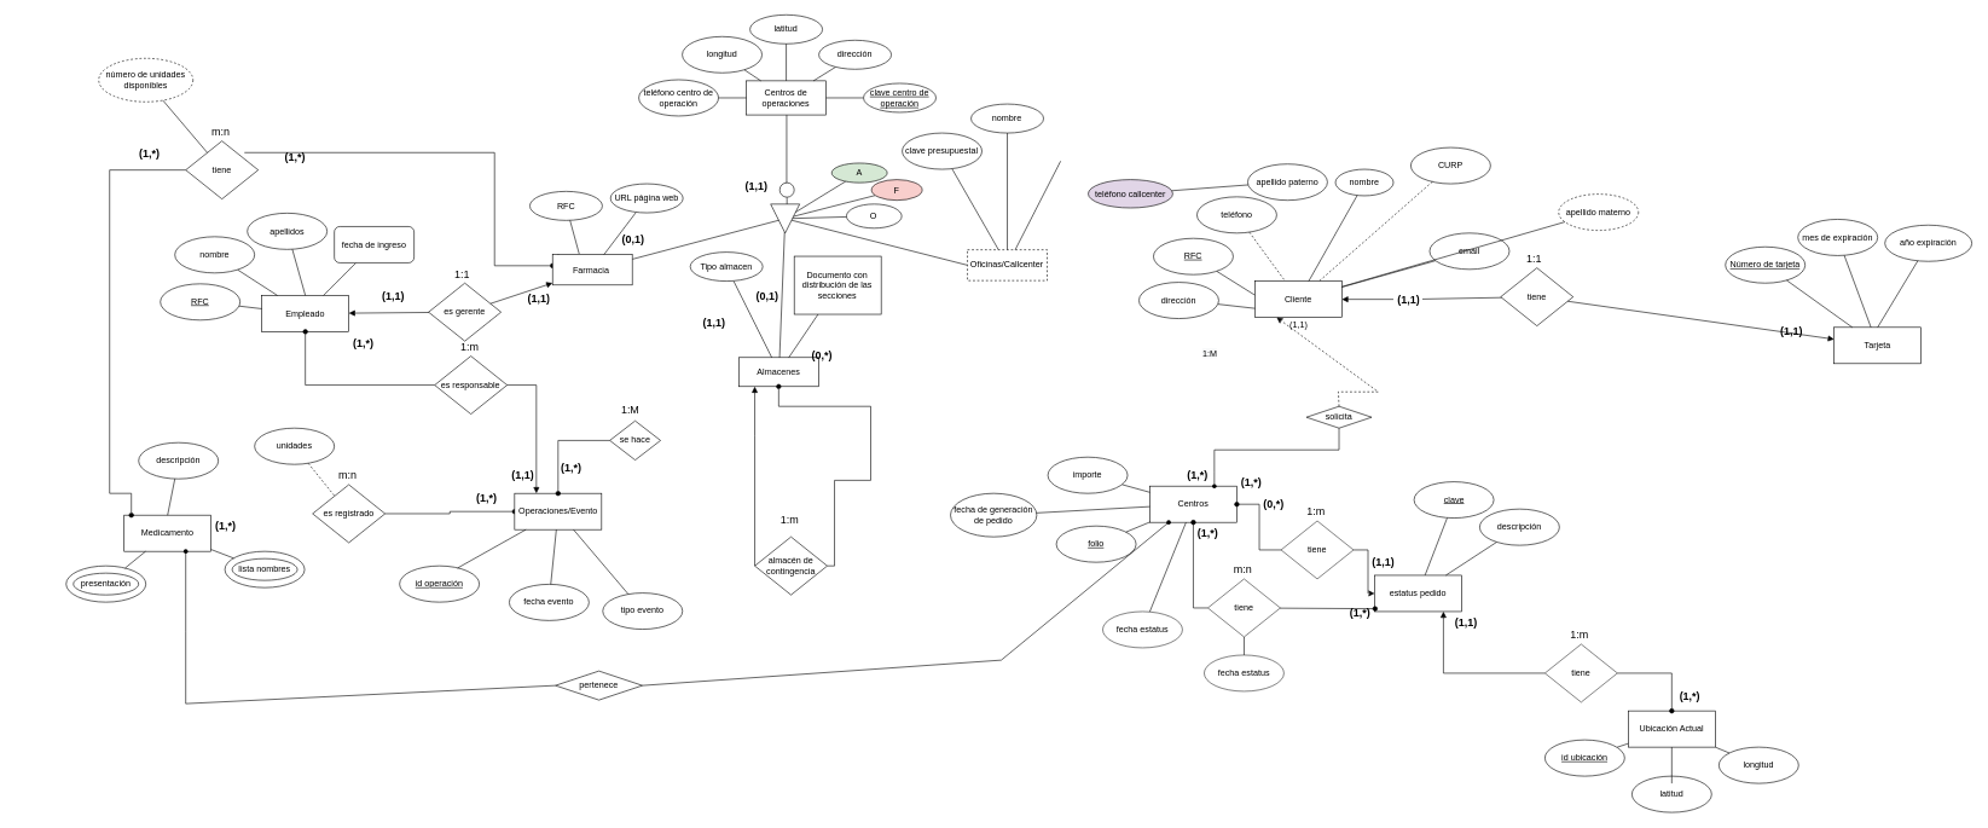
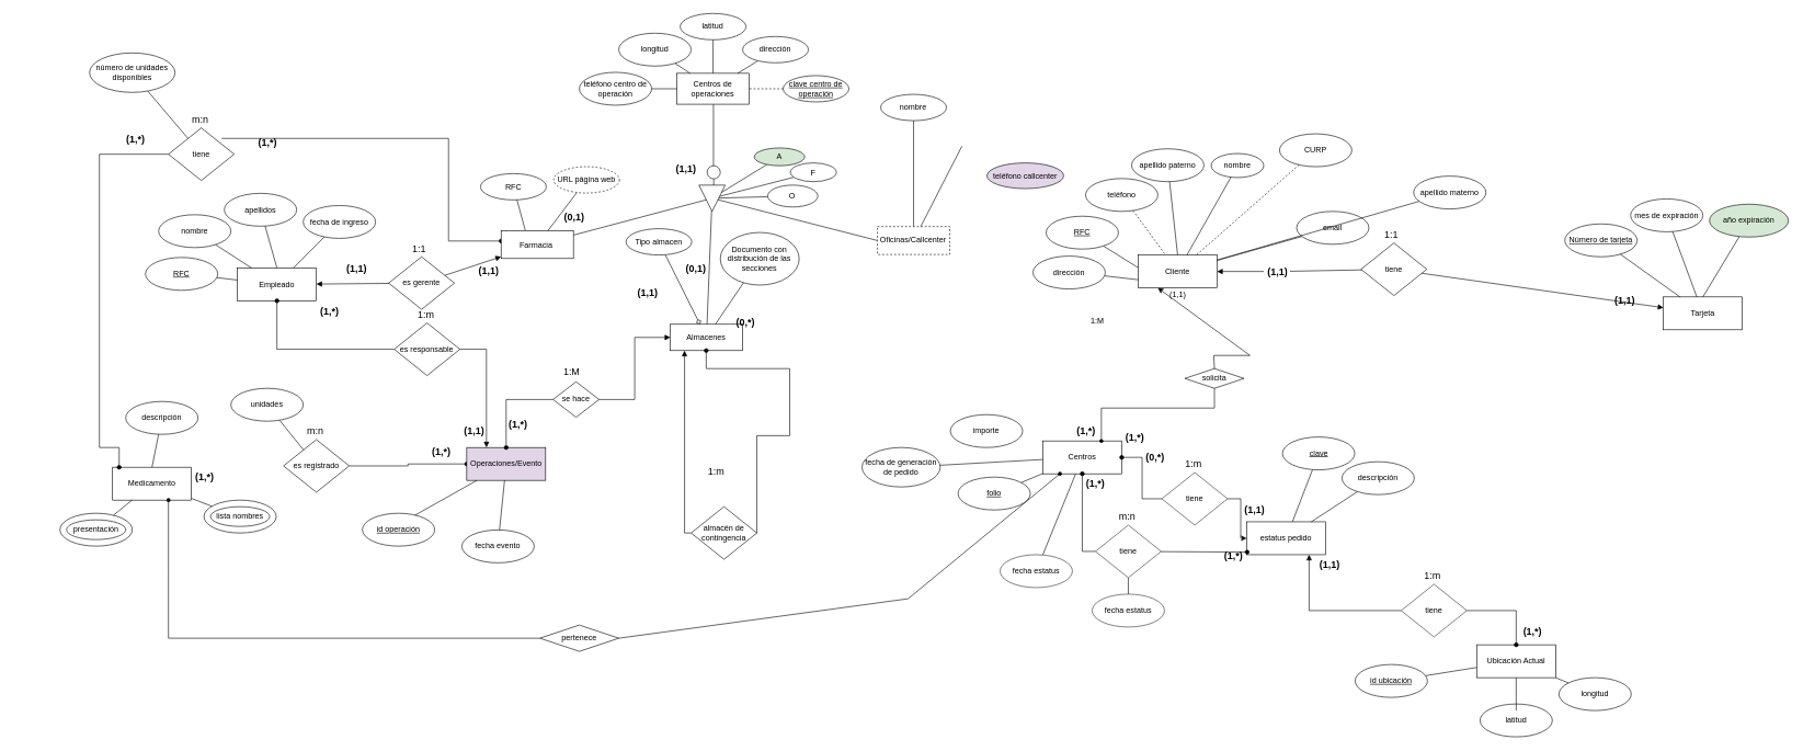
- <mxCell id="165" value="número de unidades disponibles" style="ellipse;whiteSpace=wrap;html=1;align=center;dashed=1;" parent="1" vertex="1"><mxGeometry x="135" y="80" width="130" height="60" as="geometry" /></mxCell>
+ <mxCell id="165" value="número de unidades disponibles" style="ellipse;whiteSpace=wrap;html=1;align=center;" parent="1" vertex="1"><mxGeometry x="135" y="80" width="130" height="60" as="geometry" /></mxCell>
- <mxCell id="209" style="edgeStyle=none;rounded=0;orthogonalLoop=1;jettySize=auto;html=1;startArrow=none;startFill=0;endArrow=none;endFill=0;fontSize=12;" parent="1" source="210" target="208" edge="1"><mxGeometry x="228.4" y="-12" as="geometry"><mxPoint x="1088.4" y="128" as="sourcePoint" /></mxGeometry></mxCell>
+ <mxCell id="209" style="edgeStyle=none;rounded=0;orthogonalLoop=1;jettySize=auto;html=1;startArrow=none;startFill=0;endArrow=none;endFill=0;fontSize=12;dashed=1;" parent="1" source="210" target="208" edge="1"><mxGeometry x="228.4" y="-12" as="geometry"><mxPoint x="1088.4" y="128" as="sourcePoint" /></mxGeometry></mxCell>
- <mxCell id="130" value="clave presupuestal" style="ellipse;whiteSpace=wrap;html=1;align=center;" parent="129" vertex="1"><mxGeometry width="110" height="50" as="geometry" /></mxCell>
- <mxCell id="150" style="edgeStyle=none;rounded=0;orthogonalLoop=1;jettySize=auto;html=1;startArrow=none;startFill=0;endArrow=none;endFill=0;" parent="83" source="144" target="135" edge="1"><mxGeometry relative="1" as="geometry" /></mxCell>
+ <mxCell id="150" style="edgeStyle=none;rounded=0;orthogonalLoop=1;jettySize=auto;html=1;entryX=0.5;entryY=0;entryDx=0;entryDy=0;startArrow=none;startFill=0;endArrow=none;endFill=0;" parent="83" source="144" target="85" edge="1"><mxGeometry relative="1" as="geometry" /></mxCell>
- <mxCell id="117" value="F" style="ellipse;whiteSpace=wrap;html=1;align=center;fillColor=#f8cecc;" parent="99" vertex="1"><mxGeometry x="380.0" y="104.25" width="70" height="28.5" as="geometry" /></mxCell>
+ <mxCell id="117" value="F" style="ellipse;whiteSpace=wrap;html=1;align=center;" parent="99" vertex="1"><mxGeometry x="380.0" y="104.25" width="70" height="28.5" as="geometry" /></mxCell>
- <mxCell id="122" value="URL página web" style="ellipse;whiteSpace=wrap;html=1;align=center;" parent="99" vertex="1"><mxGeometry x="20" y="110" width="100" height="40" as="geometry" /></mxCell>
+ <mxCell id="122" value="URL página web" style="ellipse;whiteSpace=wrap;html=1;align=center;dashed=1;" parent="99" vertex="1"><mxGeometry x="20" y="110" width="100" height="40" as="geometry" /></mxCell>
- <mxCell id="121" style="edgeStyle=none;rounded=0;orthogonalLoop=1;jettySize=auto;html=1;startArrow=none;startFill=0;endArrow=none;endFill=0;" parent="99" source="130" target="118" edge="1"><mxGeometry x="632.4" y="159.37" as="geometry"><mxPoint x="677.4" y="189.37" as="targetPoint" /></mxGeometry></mxCell>
- <mxCell id="256" value="apellido materno" style="ellipse;whiteSpace=wrap;html=1;align=center;dashed=1;" parent="1" vertex="1"><mxGeometry x="2149" y="267.25" width="110" height="50" as="geometry" /></mxCell>
+ <mxCell id="256" value="apellido materno" style="ellipse;whiteSpace=wrap;html=1;align=center;" parent="1" vertex="1"><mxGeometry x="2149" y="267.25" width="110" height="50" as="geometry" /></mxCell>
- <mxCell id="158" value="año expiración" style="ellipse;whiteSpace=wrap;html=1;align=center;" parent="157" vertex="1"><mxGeometry width="120" height="50" as="geometry" /></mxCell>
+ <mxCell id="158" value="año expiración" style="ellipse;whiteSpace=wrap;html=1;align=center;fillColor=#d5e8d4;" parent="157" vertex="1"><mxGeometry width="120" height="50" as="geometry" /></mxCell>
- <mxCell id="17" value="fecha de ingreso" style="whiteSpace=wrap;html=1;align=center;rounded=1;" parent="3" vertex="1"><mxGeometry x="220" y="11" width="110" height="50" as="geometry" /></mxCell>
+ <mxCell id="17" value="fecha de ingreso" style="ellipse;whiteSpace=wrap;html=1;align=center;" parent="3" vertex="1"><mxGeometry x="220" y="11" width="110" height="50" as="geometry" /></mxCell>
- <mxCell id="123" value="Documento con distribución de las secciones" style="whiteSpace=wrap;html=1;align=center;rounded=0;" parent="99" vertex="1"><mxGeometry x="273.4" y="210" width="120" height="80" as="geometry" /></mxCell>
+ <mxCell id="123" value="Documento con distribución de las secciones" style="ellipse;whiteSpace=wrap;html=1;align=center;" parent="99" vertex="1"><mxGeometry x="273.4" y="210" width="120" height="80" as="geometry" /></mxCell>
- <mxCell id="77" style="edgeStyle=none;rounded=0;orthogonalLoop=1;jettySize=auto;html=1;startArrow=none;startFill=0;endArrow=none;endFill=0;fontSize=12;" parent="1" source="126" target="74" edge="1"><mxGeometry x="119.1" y="403.12" as="geometry"><mxPoint x="934.1" y="578.12" as="targetPoint" /></mxGeometry></mxCell>
+ <mxCell id="77" style="edgeStyle=none;rounded=0;orthogonalLoop=1;jettySize=auto;html=1;startArrow=none;startFill=0;endArrow=diamond;endFill=0;fontSize=12;" parent="1" source="126" target="74" edge="1"><mxGeometry x="119.1" y="403.12" as="geometry"><mxPoint x="934.1" y="578.12" as="targetPoint" /></mxGeometry></mxCell>
- <mxCell id="255" style="rounded=0;orthogonalLoop=1;jettySize=auto;html=1;exitX=0.5;exitY=0;exitDx=0;exitDy=0;entryX=0.25;entryY=1;entryDx=0;entryDy=0;dashed=1;" edge="1" source="71" parent="1" target="85"><mxGeometry relative="1" as="geometry"><mxPoint x="1910" y="540" as="targetPoint" /><Array as="points"><mxPoint x="1845" y="540" /><mxPoint x="1900" y="540" /></Array></mxGeometry></mxCell>
+ <mxCell id="255" style="rounded=0;orthogonalLoop=1;jettySize=auto;html=1;exitX=0.5;exitY=0;exitDx=0;exitDy=0;entryX=0.25;entryY=1;entryDx=0;entryDy=0;" edge="1" source="71" parent="1" target="85"><mxGeometry relative="1" as="geometry"><mxPoint x="1910" y="540" as="targetPoint" /><Array as="points"><mxPoint x="1845" y="540" /><mxPoint x="1900" y="540" /></Array></mxGeometry></mxCell>
+ <mxCell id="235" style="edgeStyle=orthogonalEdgeStyle;rounded=0;orthogonalLoop=1;jettySize=auto;html=1;startArrow=none;startFill=0;endArrow=block;endFill=1;entryX=0;entryY=0.5;entryDx=0;entryDy=0;" parent="1" source="172" target="74" edge="1"><mxGeometry x="60" y="460.62" as="geometry"><mxPoint x="780" y="620.62" as="targetPoint" /></mxGeometry></mxCell>
- <mxCell id="182" style="edgeStyle=none;rounded=0;orthogonalLoop=1;jettySize=auto;html=1;startArrow=none;startFill=0;endArrow=none;endFill=0;dashed=1;" parent="1" source="181" target="177" edge="1"><mxGeometry x="-320" y="570" as="geometry"><mxPoint x="405" y="700" as="targetPoint" /></mxGeometry></mxCell>
+ <mxCell id="182" style="edgeStyle=none;rounded=0;orthogonalLoop=1;jettySize=auto;html=1;startArrow=none;startFill=0;endArrow=none;endFill=0;" parent="1" source="181" target="177" edge="1"><mxGeometry x="-320" y="570" as="geometry"><mxPoint x="405" y="700" as="targetPoint" /></mxGeometry></mxCell>
- <mxCell id="55" style="edgeStyle=none;rounded=0;orthogonalLoop=1;jettySize=auto;html=1;startArrow=none;startFill=0;endArrow=none;endFill=0;" parent="53" source="60" target="54" edge="1"><mxGeometry relative="1" as="geometry" /></mxCell>
- <mxCell id="223" value="Operaciones/Evento" style="whiteSpace=wrap;html=1;align=center;" parent="1" vertex="1"><mxGeometry x="708.72" y="680" width="120" height="50" as="geometry" /></mxCell>
+ <mxCell id="223" value="Operaciones/Evento" style="whiteSpace=wrap;html=1;align=center;fillColor=#e1d5e7;" parent="1" vertex="1"><mxGeometry x="708.72" y="680" width="120" height="50" as="geometry" /></mxCell>
- <mxCell id="233" style="edgeStyle=none;rounded=0;orthogonalLoop=1;jettySize=auto;html=1;startArrow=none;startFill=0;endArrow=none;endFill=0;" parent="1" source="232" target="223" edge="1"><mxGeometry relative="1" as="geometry" /></mxCell>
- <mxCell id="221" value="almacén de contingencia" style="rhombus;whiteSpace=wrap;html=1;" parent="1" vertex="1"><mxGeometry x="1040" y="740" width="100" height="80" as="geometry" /></mxCell>
+ <mxCell id="221" value="almacén de contingencia" style="rhombus;whiteSpace=wrap;html=1;" parent="1" vertex="1"><mxGeometry x="1050" y="770" width="100" height="80" as="geometry" /></mxCell>
- <mxCell id="232" value="tipo evento" style="ellipse;whiteSpace=wrap;html=1;align=center;" parent="231" vertex="1"><mxGeometry width="110" height="50" as="geometry" /></mxCell>
- <mxCell id="252" value="pertenece" style="shape=rhombus;perimeter=rhombusPerimeter;whiteSpace=wrap;html=1;align=center;" vertex="1" parent="1"><mxGeometry x="765" y="925" width="120" height="40" as="geometry" /></mxCell>
+ <mxCell id="252" value="pertenece" style="shape=rhombus;perimeter=rhombusPerimeter;whiteSpace=wrap;html=1;align=center;" vertex="1" parent="1"><mxGeometry x="820" y="950" width="120" height="40" as="geometry" /></mxCell>
- <mxCell id="239" value="id ubicación" style="ellipse;whiteSpace=wrap;html=1;align=center;fontStyle=4;" parent="1" vertex="1"><mxGeometry x="2130" y="1020" width="110" height="50" as="geometry" /></mxCell>
+ <mxCell id="239" value="id ubicación" style="ellipse;whiteSpace=wrap;html=1;align=center;fontStyle=4;" parent="1" vertex="1"><mxGeometry x="2060" y="1010" width="110" height="50" as="geometry" /></mxCell>
